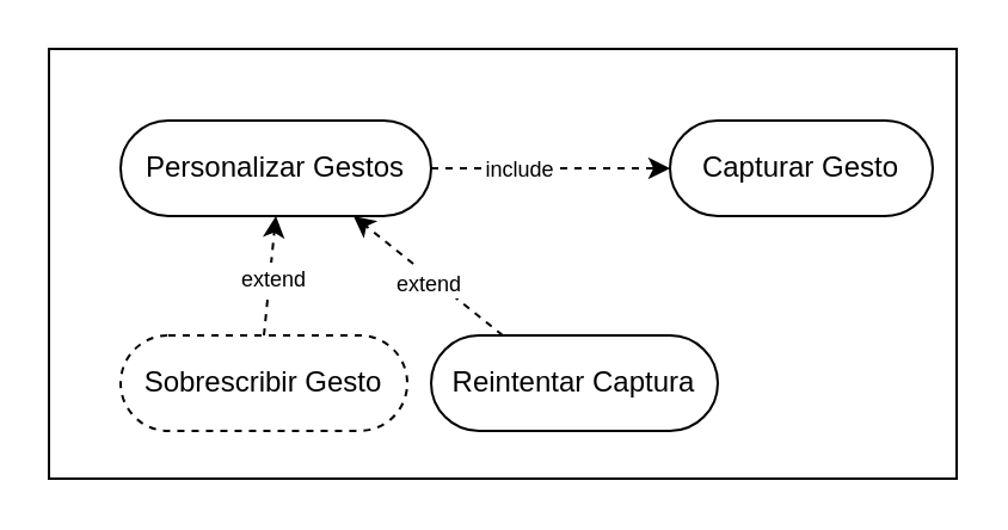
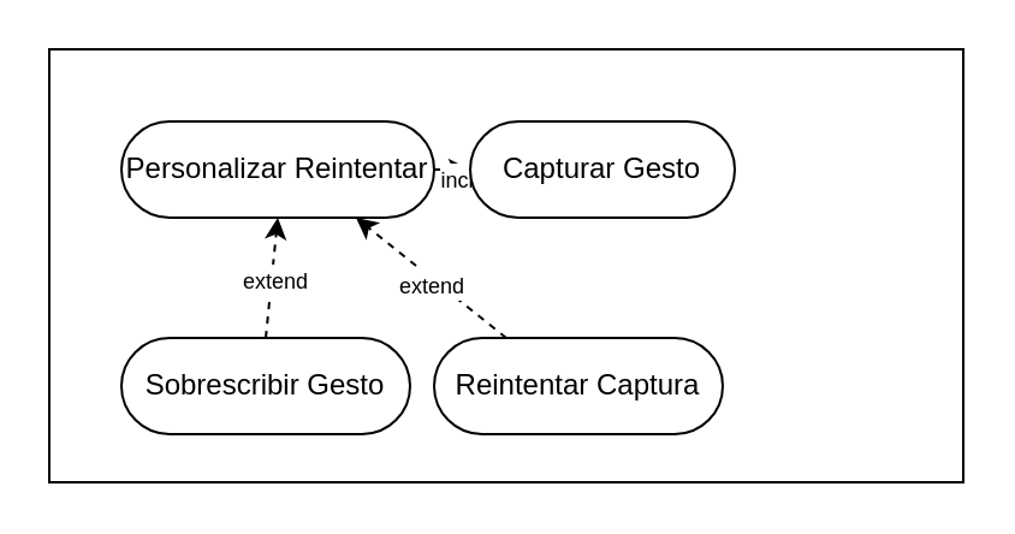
- <mxCell id="5" value="Personalizar Gestos" style="rounded=1;whiteSpace=wrap;html=1;arcSize=50;" vertex="1" parent="1"><mxGeometry x="50" y="50" width="130" height="40" as="geometry" /></mxCell>
+ <mxCell id="5" value="Personalizar Reintentar" style="rounded=1;whiteSpace=wrap;html=1;arcSize=50;" vertex="1" parent="1"><mxGeometry x="50" y="50" width="130" height="40" as="geometry" /></mxCell>
- <mxCell id="6" value="Capturar Gesto" style="rounded=1;whiteSpace=wrap;html=1;arcSize=50;" vertex="1" parent="1"><mxGeometry x="280" y="50" width="110" height="40" as="geometry" /></mxCell>
+ <mxCell id="6" value="Capturar Gesto" style="rounded=1;whiteSpace=wrap;html=1;arcSize=50;" vertex="1" parent="1"><mxGeometry x="195" y="50" width="110" height="40" as="geometry" /></mxCell>
- <mxCell id="9" value="Sobrescribir Gesto" style="rounded=1;whiteSpace=wrap;html=1;arcSize=50;dashed=1;" vertex="1" parent="1"><mxGeometry x="50" y="140" width="120" height="40" as="geometry" /></mxCell>
+ <mxCell id="9" value="Sobrescribir Gesto" style="rounded=1;whiteSpace=wrap;html=1;arcSize=50;" vertex="1" parent="1"><mxGeometry x="50" y="140" width="120" height="40" as="geometry" /></mxCell>
